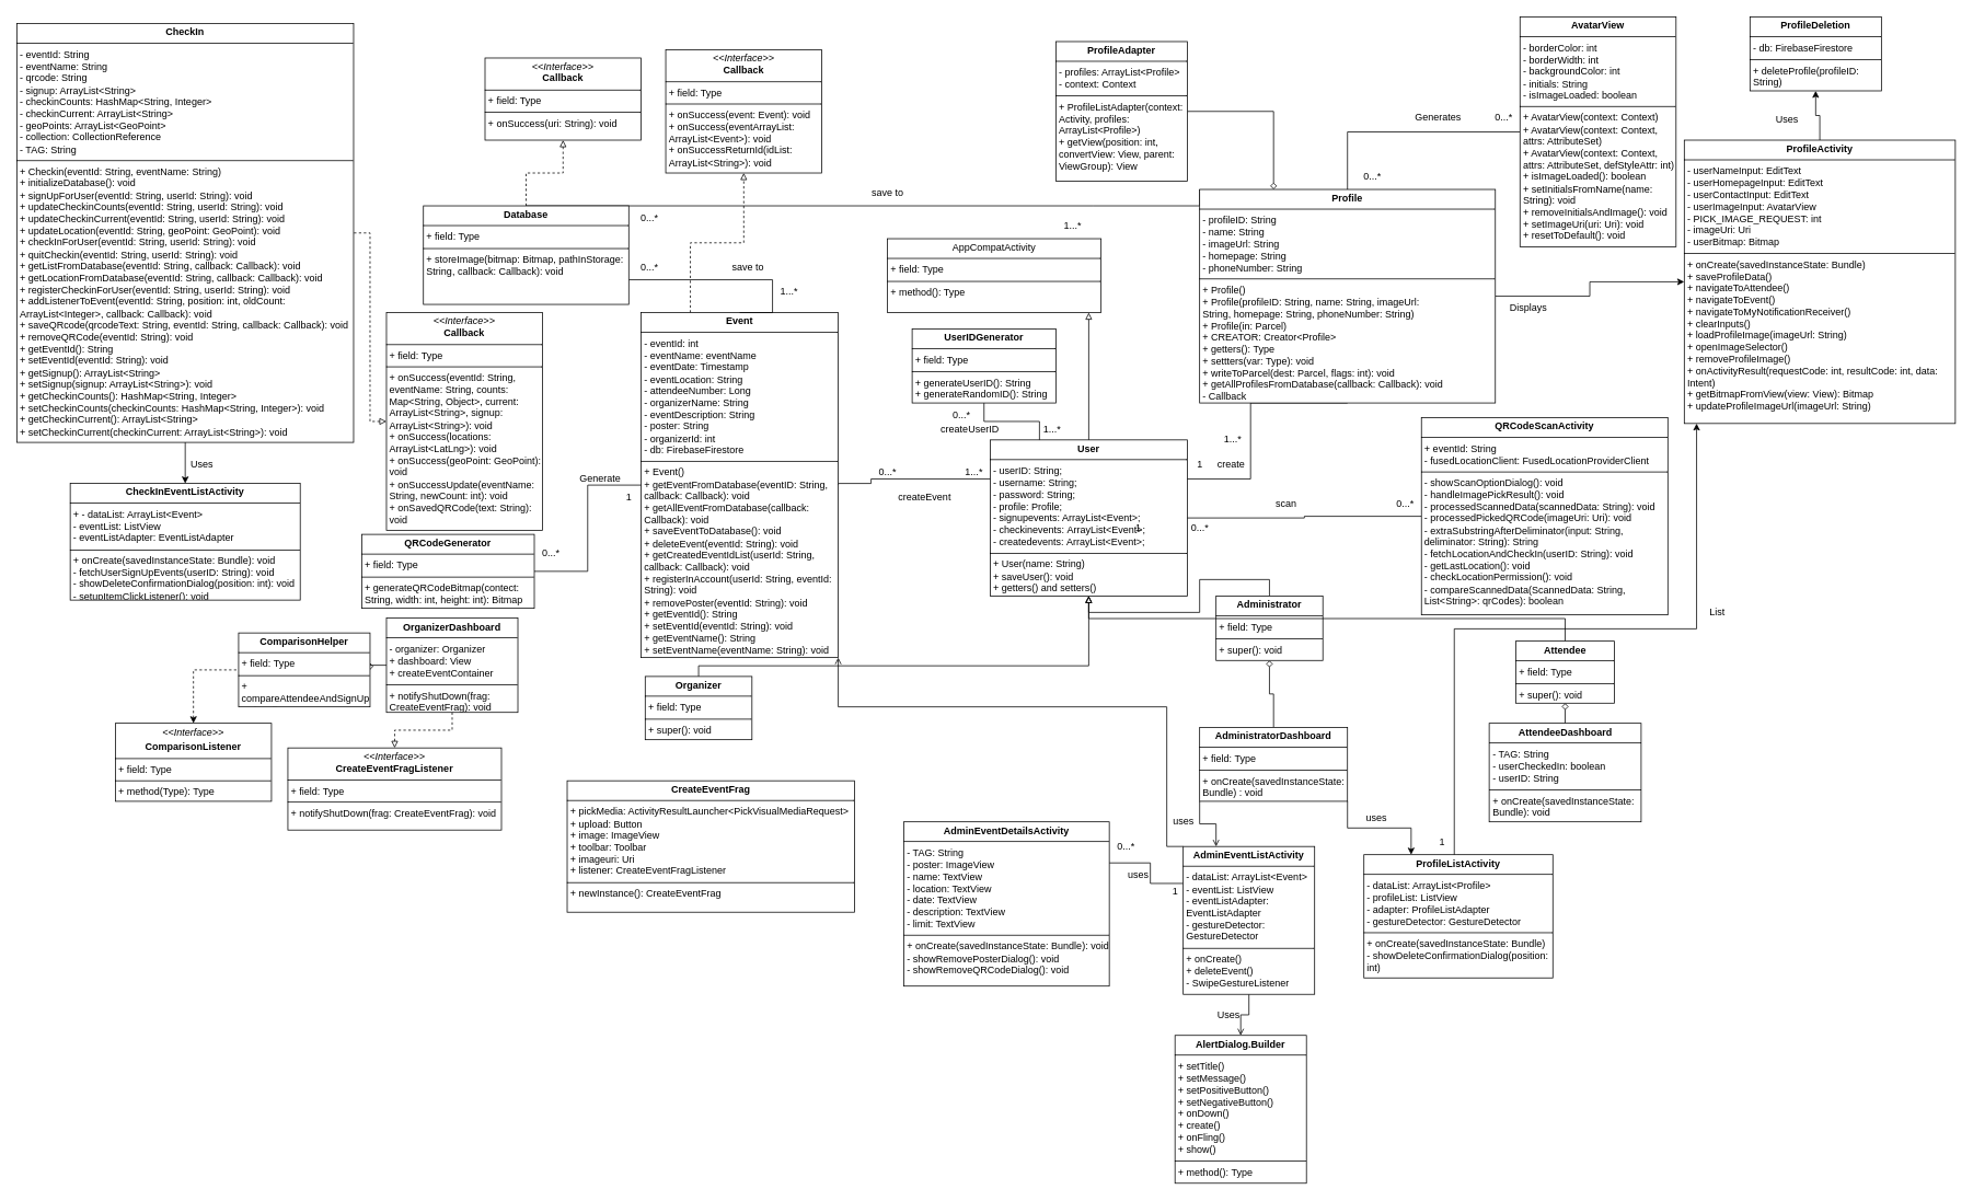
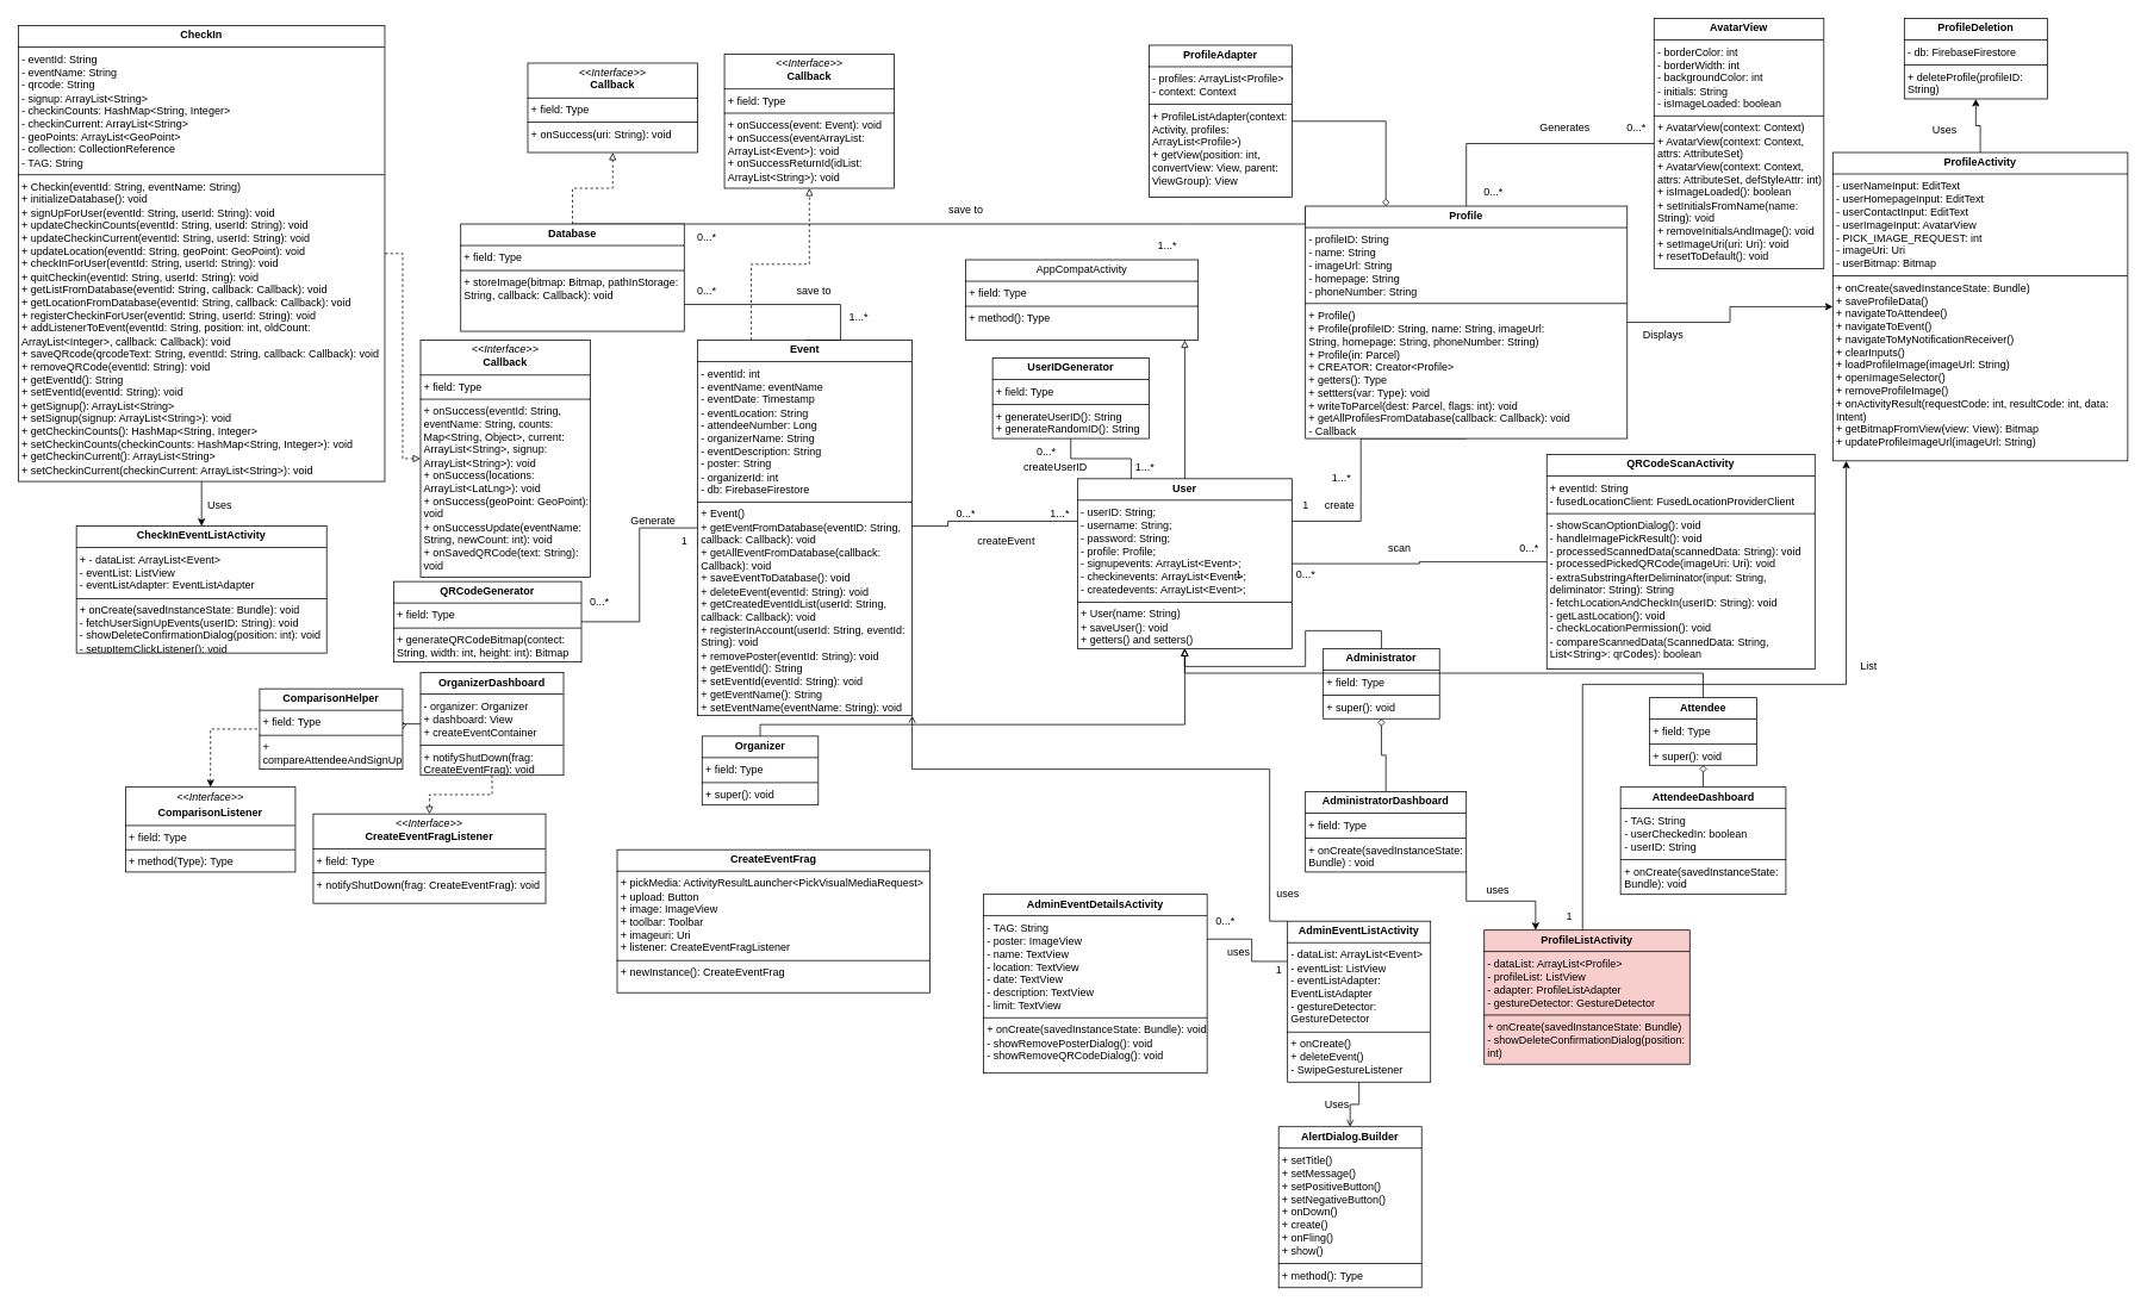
- <mxCell id="70" value="" style="edgeStyle=orthogonalEdgeStyle;rounded=0;orthogonalLoop=1;jettySize=auto;html=1;exitX=0.25;exitY=0;exitDx=0;exitDy=0;entryX=0;entryY=1;entryDx=0;entryDy=0;endArrow=none;endFill=0;startArrow=open;startFill=0;" edge="1" parent="1" source="57" target="71"><mxGeometry relative="1" as="geometry"><mxPoint x="1650" y="1030" as="sourcePoint" /><mxPoint x="1020" y="800" as="targetPoint" /></mxGeometry></mxCell>
- <mxCell id="81" value="&lt;p style=&quot;margin:0px;margin-top:4px;text-align:center;&quot;&gt;&lt;b&gt;ProfileListActivity&lt;/b&gt;&lt;br&gt;&lt;/p&gt;&lt;hr size=&quot;1&quot; style=&quot;border-style:solid;&quot;&gt;&lt;p style=&quot;margin: 0px 0px 0px 4px;&quot;&gt;- dataList: ArrayList&amp;lt;Profile&amp;gt;&lt;/p&gt;&lt;p style=&quot;margin: 0px 0px 0px 4px;&quot;&gt;&lt;span style=&quot;background-color: initial;&quot;&gt;- profileList: ListView&lt;/span&gt;&lt;/p&gt;&lt;p style=&quot;margin: 0px 0px 0px 4px;&quot;&gt;&lt;span style=&quot;background-color: initial;&quot;&gt;- adapter: ProfileListAdapter&amp;nbsp;&lt;/span&gt;&lt;/p&gt;&lt;p style=&quot;margin: 0px 0px 0px 4px;&quot;&gt;&lt;span style=&quot;background-color: initial;&quot;&gt;- gestureDetector: GestureDetector&lt;/span&gt;&lt;/p&gt;&lt;hr size=&quot;1&quot; style=&quot;border-style:solid;&quot;&gt;&lt;p style=&quot;margin:0px;margin-left:4px;&quot;&gt;&lt;span style=&quot;background-color: initial;&quot;&gt;+ onCreate(savedInstanceState: Bundle)&lt;/span&gt;&lt;/p&gt;&lt;p style=&quot;margin:0px;margin-left:4px;&quot;&gt;&lt;span style=&quot;background-color: initial;&quot;&gt;- showDeleteConfirmationDialog(position: int)&lt;/span&gt;&lt;/p&gt;" style="verticalAlign=top;align=left;overflow=fill;html=1;whiteSpace=wrap;" vertex="1" parent="1"><mxGeometry x="1660" y="1040" width="230" height="150" as="geometry" /></mxCell>
+ <mxCell id="81" value="&lt;p style=&quot;margin:0px;margin-top:4px;text-align:center;&quot;&gt;&lt;b&gt;ProfileListActivity&lt;/b&gt;&lt;br&gt;&lt;/p&gt;&lt;hr size=&quot;1&quot; style=&quot;border-style:solid;&quot;&gt;&lt;p style=&quot;margin: 0px 0px 0px 4px;&quot;&gt;- dataList: ArrayList&amp;lt;Profile&amp;gt;&lt;/p&gt;&lt;p style=&quot;margin: 0px 0px 0px 4px;&quot;&gt;&lt;span style=&quot;background-color: initial;&quot;&gt;- profileList: ListView&lt;/span&gt;&lt;/p&gt;&lt;p style=&quot;margin: 0px 0px 0px 4px;&quot;&gt;&lt;span style=&quot;background-color: initial;&quot;&gt;- adapter: ProfileListAdapter&amp;nbsp;&lt;/span&gt;&lt;/p&gt;&lt;p style=&quot;margin: 0px 0px 0px 4px;&quot;&gt;&lt;span style=&quot;background-color: initial;&quot;&gt;- gestureDetector: GestureDetector&lt;/span&gt;&lt;/p&gt;&lt;hr size=&quot;1&quot; style=&quot;border-style:solid;&quot;&gt;&lt;p style=&quot;margin:0px;margin-left:4px;&quot;&gt;&lt;span style=&quot;background-color: initial;&quot;&gt;+ onCreate(savedInstanceState: Bundle)&lt;/span&gt;&lt;/p&gt;&lt;p style=&quot;margin:0px;margin-left:4px;&quot;&gt;&lt;span style=&quot;background-color: initial;&quot;&gt;- showDeleteConfirmationDialog(position: int)&lt;/span&gt;&lt;/p&gt;" style="verticalAlign=top;align=left;overflow=fill;html=1;whiteSpace=wrap;fillColor=#f8cecc;" vertex="1" parent="1"><mxGeometry x="1660" y="1040" width="230" height="150" as="geometry" /></mxCell>
